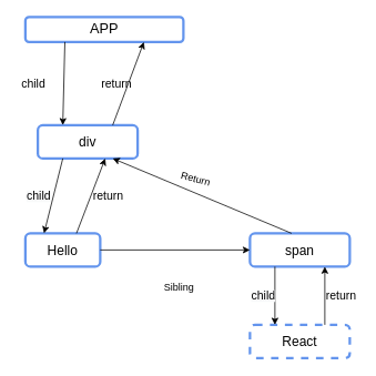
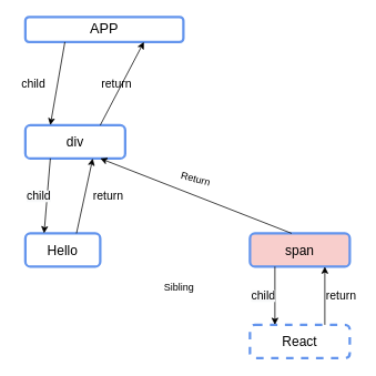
- <mxCell id="5" value="&lt;font style=&quot;font-size: 16px&quot;&gt;div&lt;/font&gt;" style="rounded=1;whiteSpace=wrap;html=1;strokeWidth=3;strokeColor=#6495ED;" vertex="1" parent="1"><mxGeometry x="45" y="150" width="120" height="40" as="geometry" /></mxCell>
+ <mxCell id="5" value="&lt;font style=&quot;font-size: 16px&quot;&gt;div&lt;/font&gt;" style="rounded=1;whiteSpace=wrap;html=1;strokeWidth=3;strokeColor=#6495ED;" vertex="1" parent="1"><mxGeometry x="30" y="150" width="120" height="40" as="geometry" /></mxCell>
- <mxCell id="10" value="" style="endArrow=classic;html=1;exitX=1;exitY=0.5;exitDx=0;exitDy=0;entryX=0;entryY=0.5;entryDx=0;entryDy=0;" edge="1" parent="1" source="3" target="4"><mxGeometry width="50" height="50" relative="1" as="geometry"><mxPoint x="190" y="280" as="sourcePoint" /><mxPoint x="240" y="230" as="targetPoint" /></mxGeometry></mxCell>
- <mxCell id="4" value="&lt;font style=&quot;font-size: 16px&quot;&gt;span&lt;/font&gt;" style="rounded=1;whiteSpace=wrap;html=1;strokeWidth=3;strokeColor=#6495ED;" vertex="1" parent="1"><mxGeometry x="300" y="280" width="120" height="40" as="geometry" /></mxCell>
+ <mxCell id="4" value="&lt;font style=&quot;font-size: 16px&quot;&gt;span&lt;/font&gt;" style="rounded=1;whiteSpace=wrap;html=1;strokeWidth=3;strokeColor=#6495ED;fillColor=#f8cecc;" vertex="1" parent="1"><mxGeometry x="300" y="280" width="120" height="40" as="geometry" /></mxCell>
